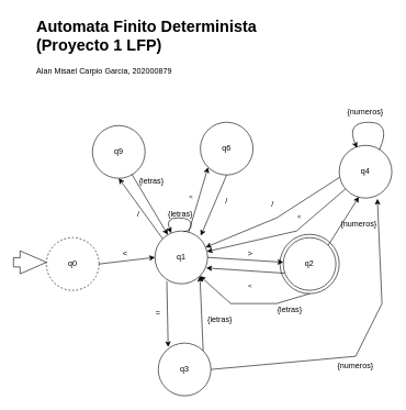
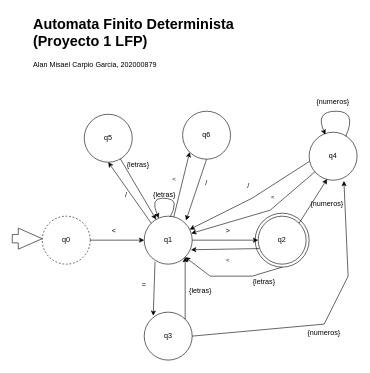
- <mxCell id="28" value="q9" style="ellipse;whiteSpace=wrap;html=1;aspect=fixed;shadow=0;sketch=0;" parent="1" vertex="1"><mxGeometry x="140" y="190" width="80" height="80" as="geometry" /></mxCell>
+ <mxCell id="28" value="q5" style="ellipse;whiteSpace=wrap;html=1;aspect=fixed;shadow=0;sketch=0;" parent="1" vertex="1"><mxGeometry x="140" y="190" width="80" height="80" as="geometry" /></mxCell>
- <mxCell id="6" value="q1" style="ellipse;whiteSpace=wrap;html=1;aspect=fixed;" parent="1" vertex="1"><mxGeometry x="235" y="350" width="80" height="80" as="geometry" /></mxCell>
+ <mxCell id="6" value="q1" style="ellipse;whiteSpace=wrap;html=1;aspect=fixed;" parent="1" vertex="1"><mxGeometry x="240" y="360" width="80" height="80" as="geometry" /></mxCell>
